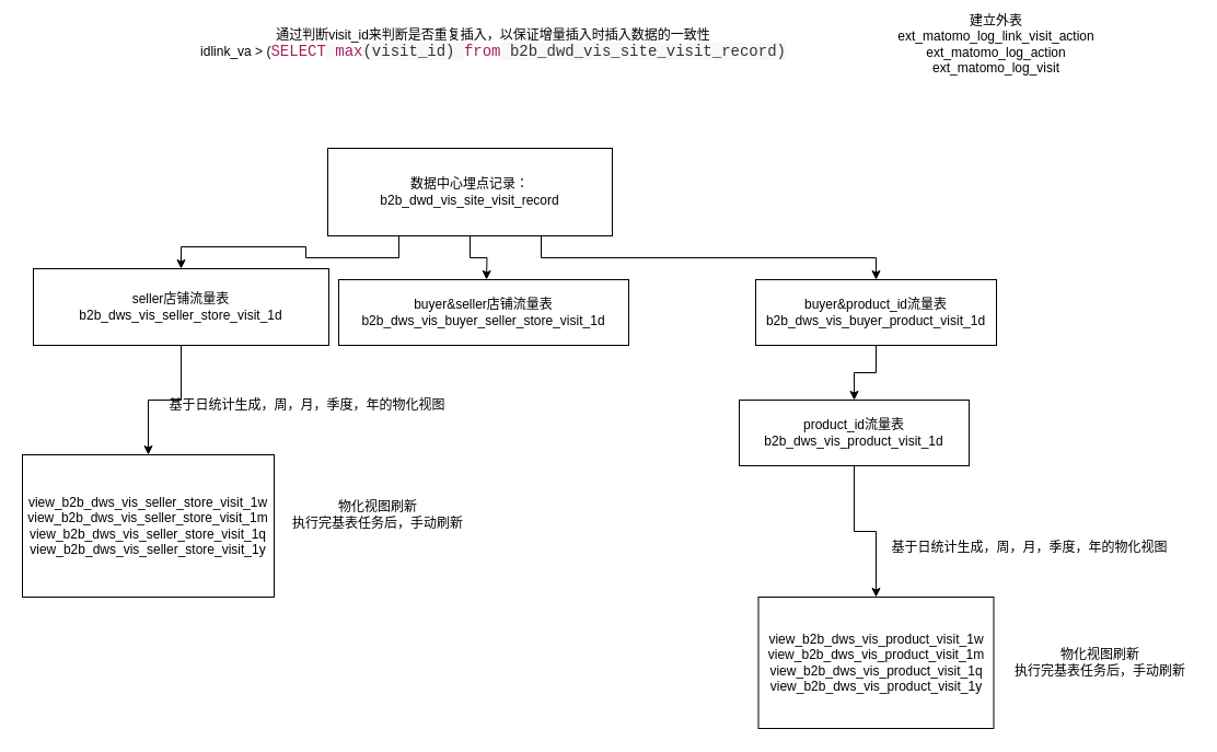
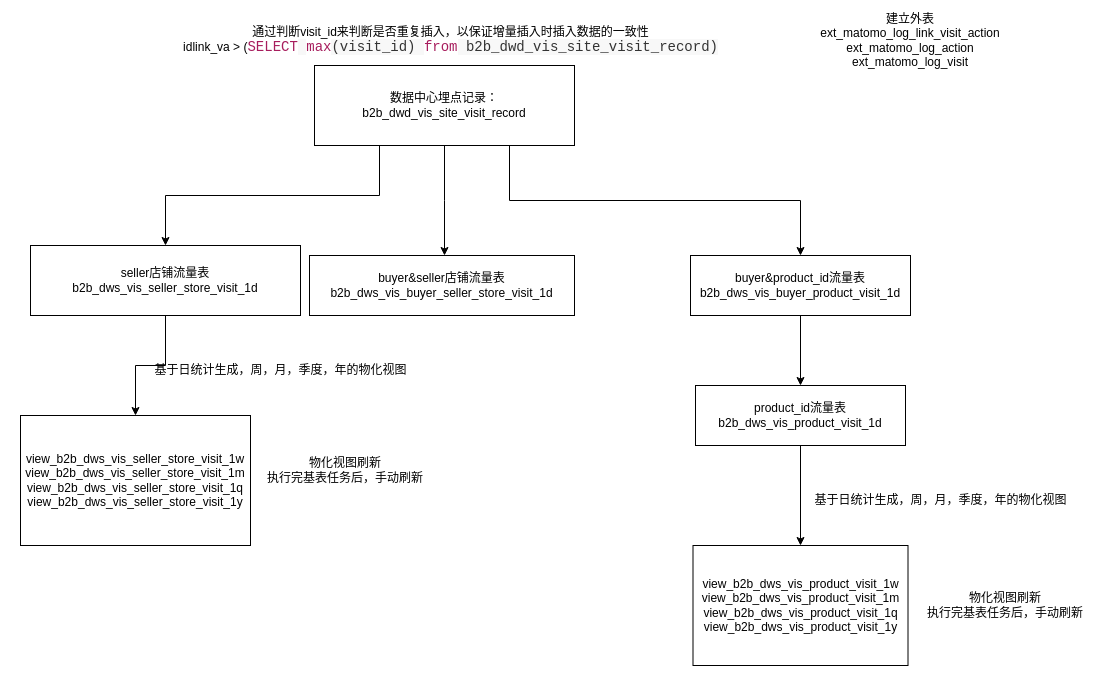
- <mxCell id="5" value="数据中心埋点记录：b2b_dwd_vis_site_visit_record" style="rounded=0;whiteSpace=wrap;html=1;" vertex="1" parent="1"><mxGeometry x="299" y="135" width="260" height="80" as="geometry" /></mxCell>
+ <mxCell id="5" value="数据中心埋点记录：b2b_dwd_vis_site_visit_record" style="rounded=0;whiteSpace=wrap;html=1;" vertex="1" parent="1"><mxGeometry x="314" y="65" width="260" height="80" as="geometry" /></mxCell>
- <mxCell id="14" value="product_id流量表&lt;br&gt;b2b_dws_vis_product_visit_1d" style="rounded=0;whiteSpace=wrap;html=1;" vertex="1" parent="1"><mxGeometry x="675" y="365" width="210" height="60" as="geometry" /></mxCell>
+ <mxCell id="14" value="product_id流量表&lt;br&gt;b2b_dws_vis_product_visit_1d" style="rounded=0;whiteSpace=wrap;html=1;" vertex="1" parent="1"><mxGeometry x="695" y="385" width="210" height="60" as="geometry" /></mxCell>
